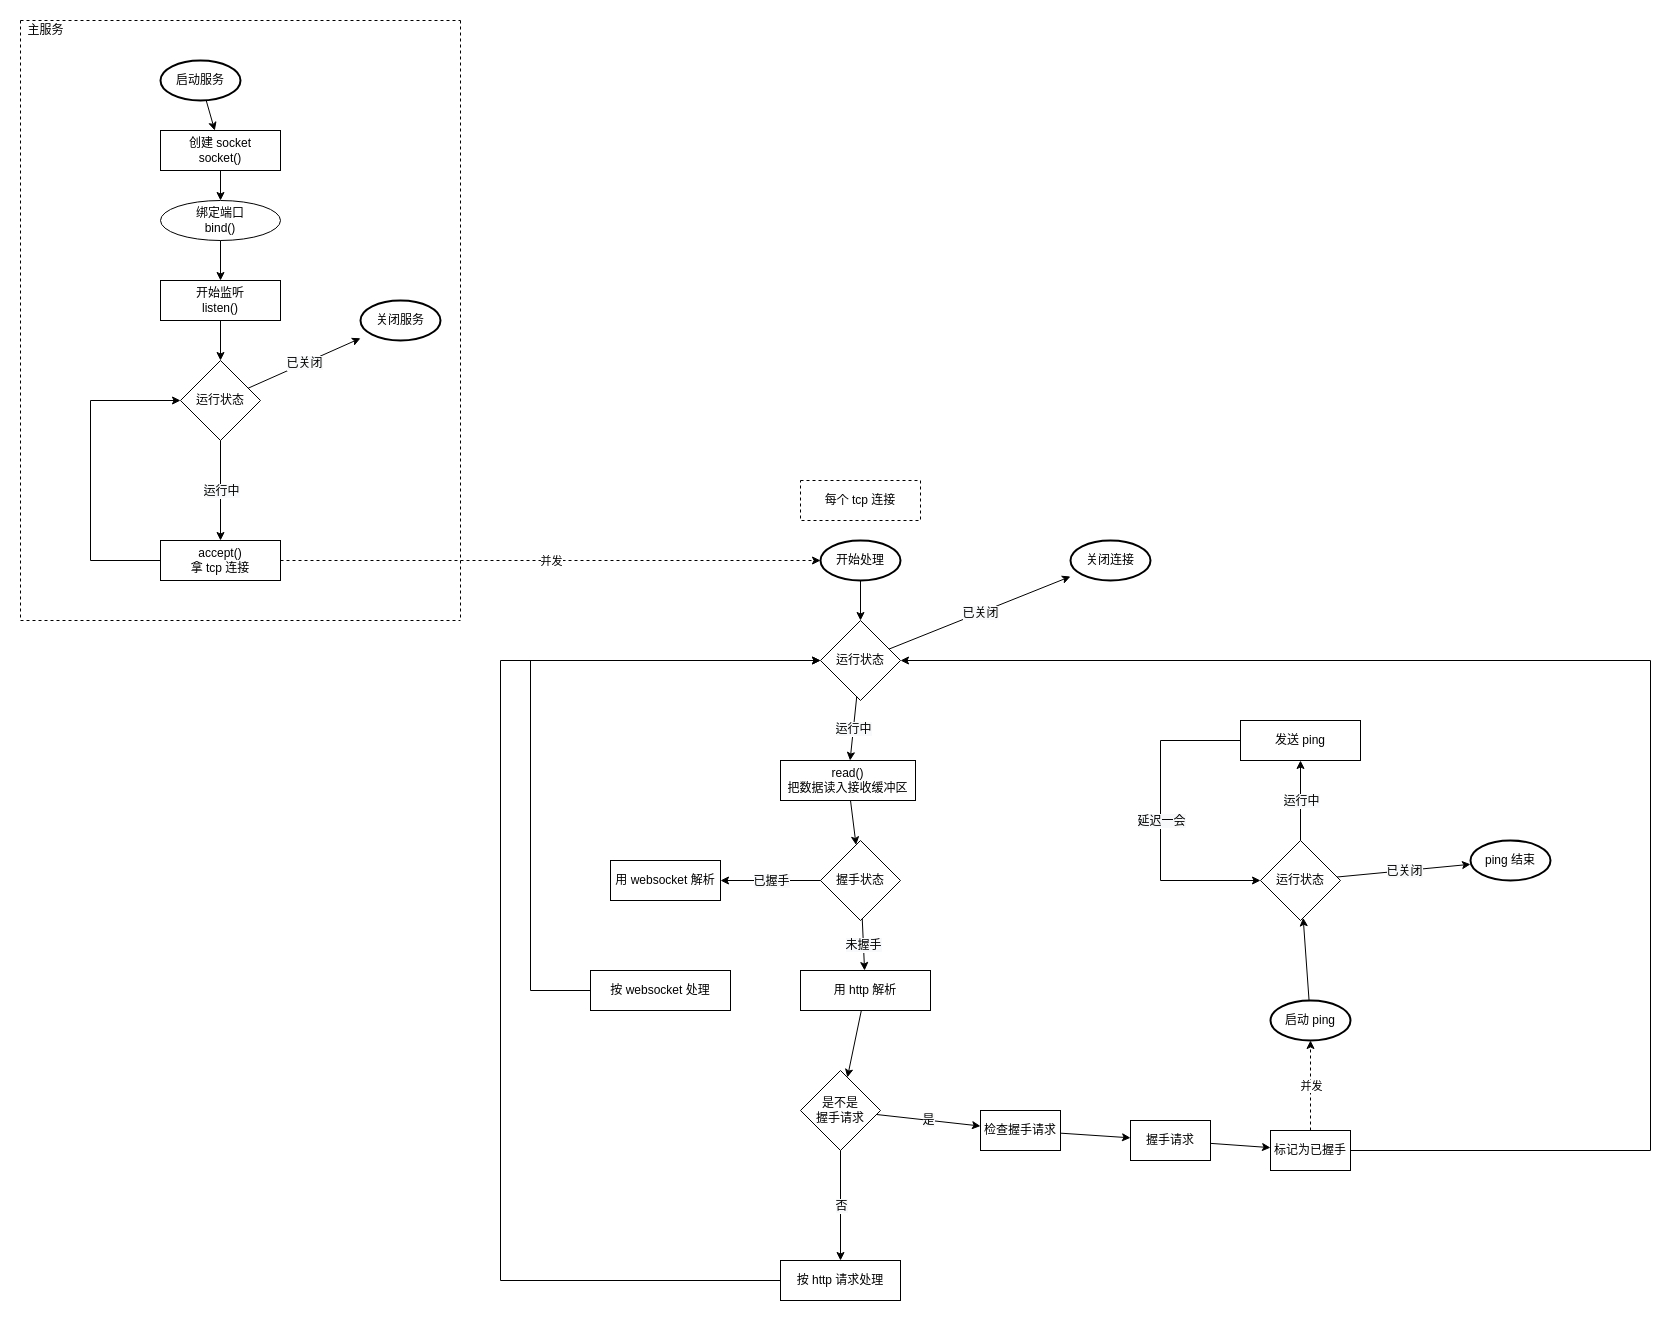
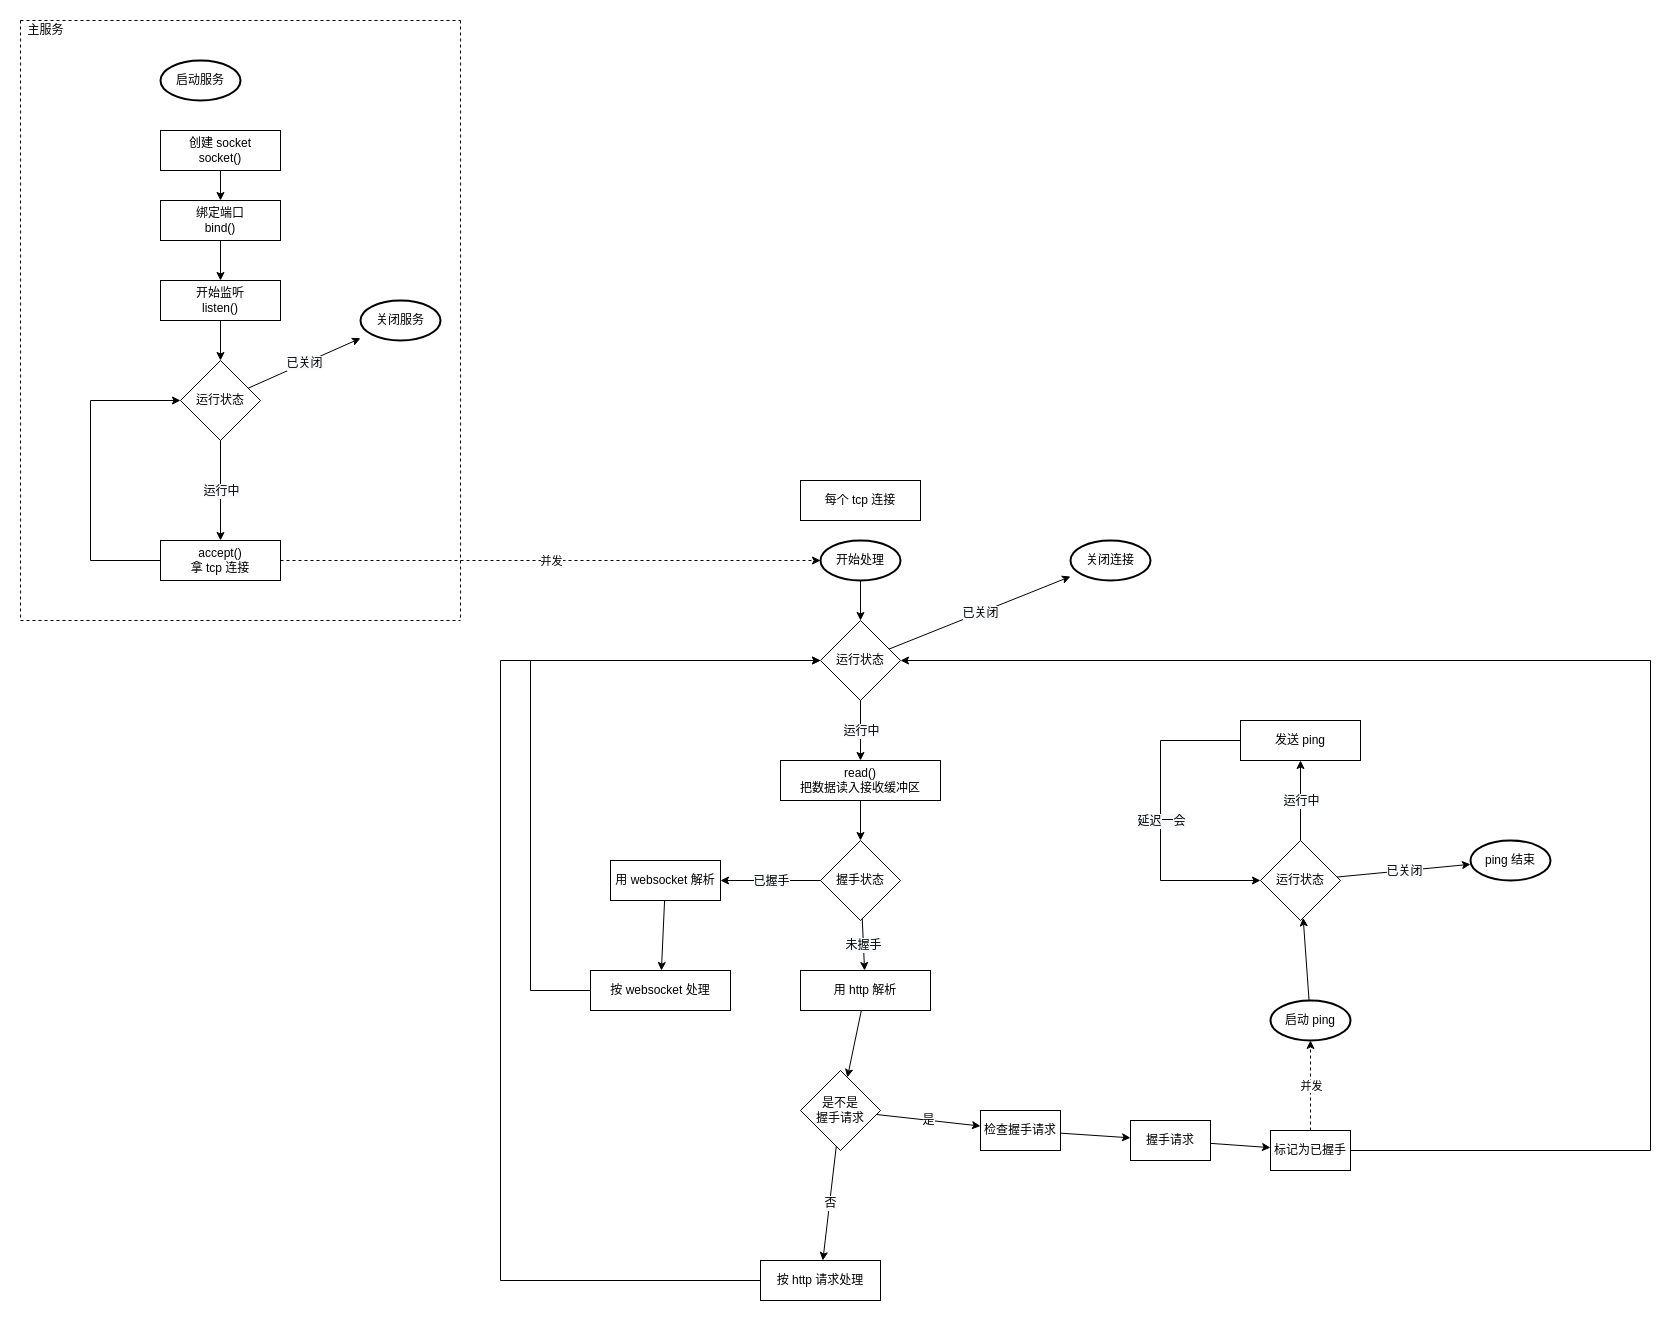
- <mxCell id="18" value="" style="endArrow=classic;html=1;rounded=0;elbow=vertical;" parent="1" source="15" target="19" edge="1"><mxGeometry width="50" height="50" relative="1" as="geometry"><mxPoint x="210" y="120" as="sourcePoint" /><mxPoint x="330" y="150" as="targetPoint" /></mxGeometry></mxCell>
- <mxCell id="16" value="绑定端口&lt;br&gt;bind()" style="ellipse;whiteSpace=wrap;html=1;" parent="1" vertex="1"><mxGeometry x="160" y="200" width="120" height="40" as="geometry" /></mxCell>
+ <mxCell id="16" value="绑定端口&lt;br&gt;bind()" style="rounded=0;whiteSpace=wrap;html=1;" parent="1" vertex="1"><mxGeometry x="160" y="200" width="120" height="40" as="geometry" /></mxCell>
- <mxCell id="21" value="每个 tcp 连接" style="rounded=0;whiteSpace=wrap;html=1;dashed=1;" parent="1" vertex="1"><mxGeometry x="800" y="480" width="120" height="40" as="geometry" /></mxCell>
+ <mxCell id="21" value="每个 tcp 连接" style="rounded=0;whiteSpace=wrap;html=1;" parent="1" vertex="1"><mxGeometry x="800" y="480" width="120" height="40" as="geometry" /></mxCell>
- <mxCell id="8" value="read()&lt;br&gt;把数据读入接收缓冲区" style="rounded=0;whiteSpace=wrap;html=1;" parent="1" vertex="1"><mxGeometry x="780" y="760" width="135" height="40" as="geometry" /></mxCell>
+ <mxCell id="8" value="read()&lt;br&gt;把数据读入接收缓冲区" style="rounded=0;whiteSpace=wrap;html=1;" parent="1" vertex="1"><mxGeometry x="780" y="760" width="160" height="40" as="geometry" /></mxCell>
+ <mxCell id="65" value="" style="endArrow=classic;html=1;rounded=0;elbow=vertical;" parent="1" source="13" target="14" edge="1"><mxGeometry width="50" height="50" relative="1" as="geometry"><mxPoint x="870.833" y="1020" as="sourcePoint" /><mxPoint x="856.897" y="1086.897" as="targetPoint" /></mxGeometry></mxCell>
- <mxCell id="64" value="按 http 请求处理" style="rounded=0;whiteSpace=wrap;html=1;" parent="1" vertex="1"><mxGeometry x="780" y="1260" width="120" height="40" as="geometry" /></mxCell>
+ <mxCell id="64" value="按 http 请求处理" style="rounded=0;whiteSpace=wrap;html=1;" parent="1" vertex="1"><mxGeometry x="760" y="1260" width="120" height="40" as="geometry" /></mxCell>
